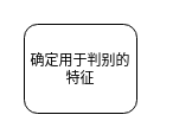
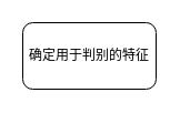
- <mxCell id="2" value="确定用于判别的特征" style="rounded=1;whiteSpace=wrap;html=1;" vertex="1" parent="1"><mxGeometry x="20" y="20" width="95" height="75" as="geometry" /></mxCell>
+ <mxCell id="2" value="确定用于判别的特征" style="rounded=1;whiteSpace=wrap;html=1;" vertex="1" parent="1"><mxGeometry x="20" y="20" width="120" height="60" as="geometry" /></mxCell>
